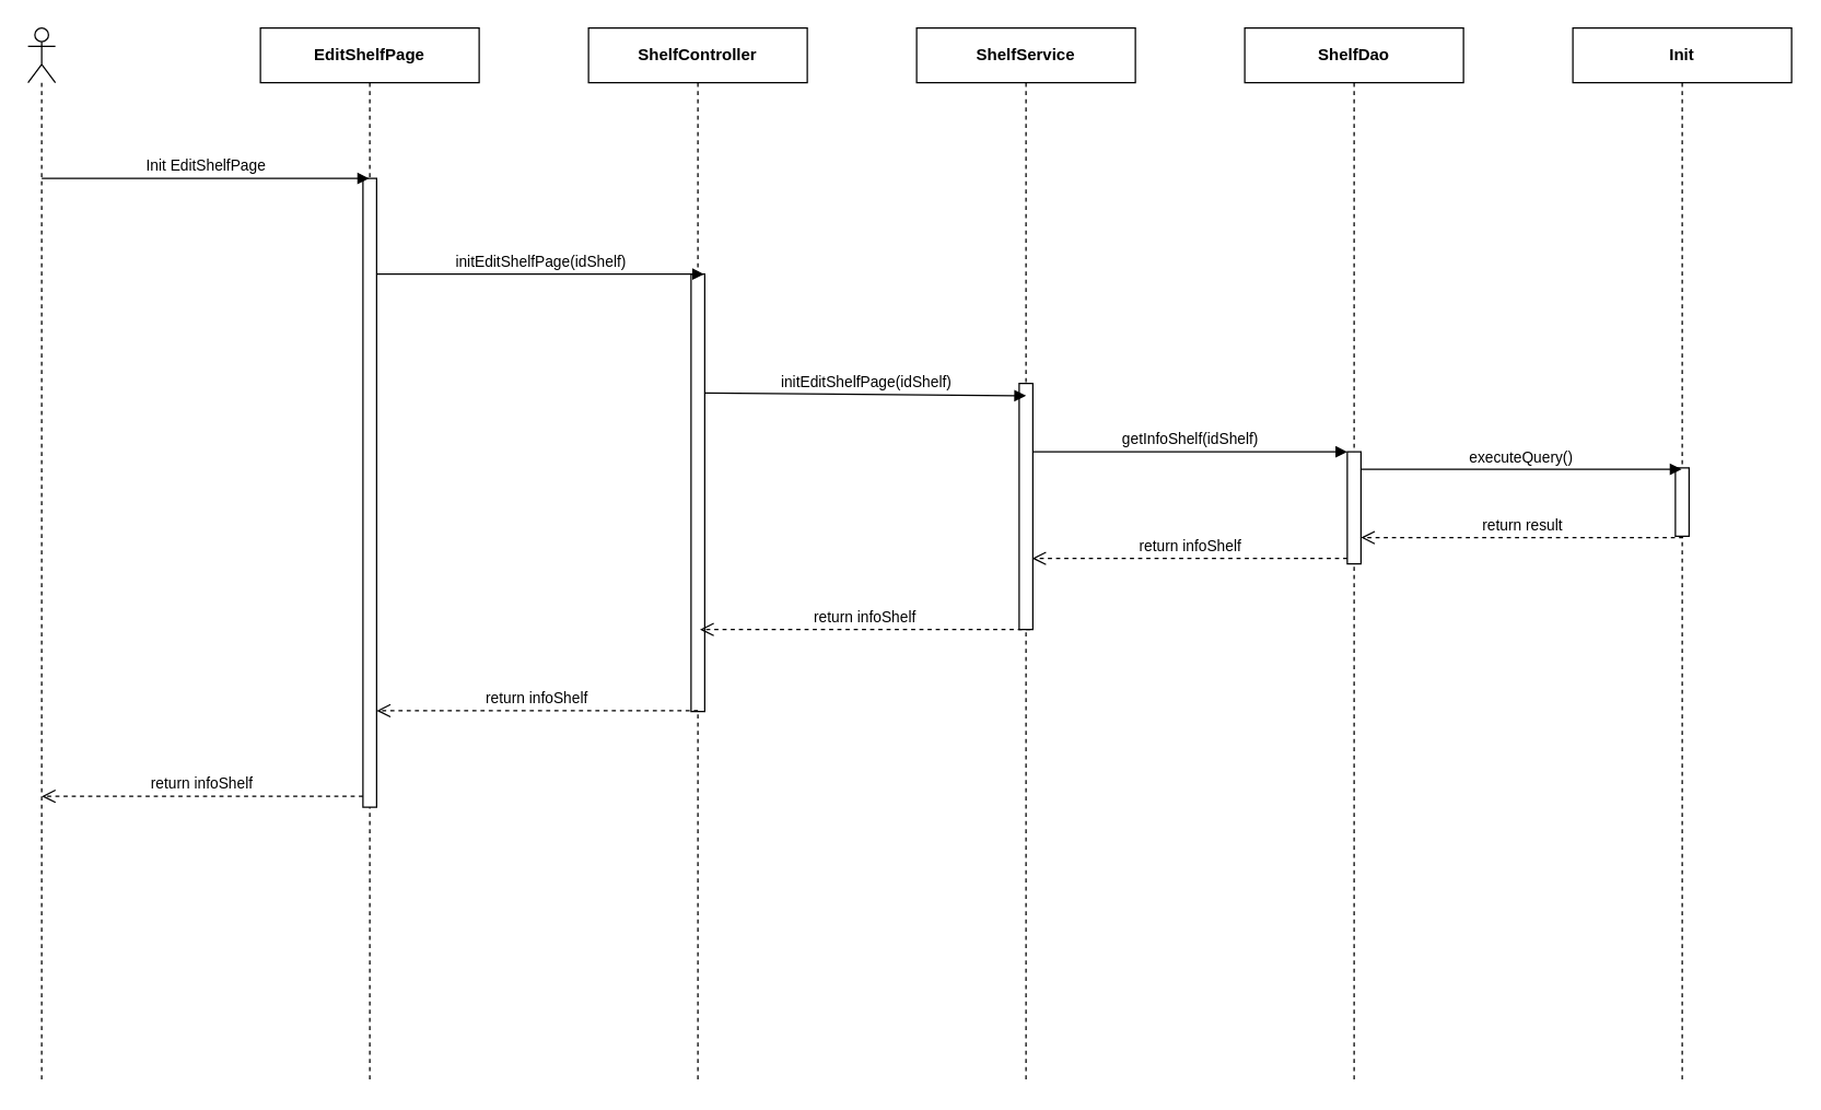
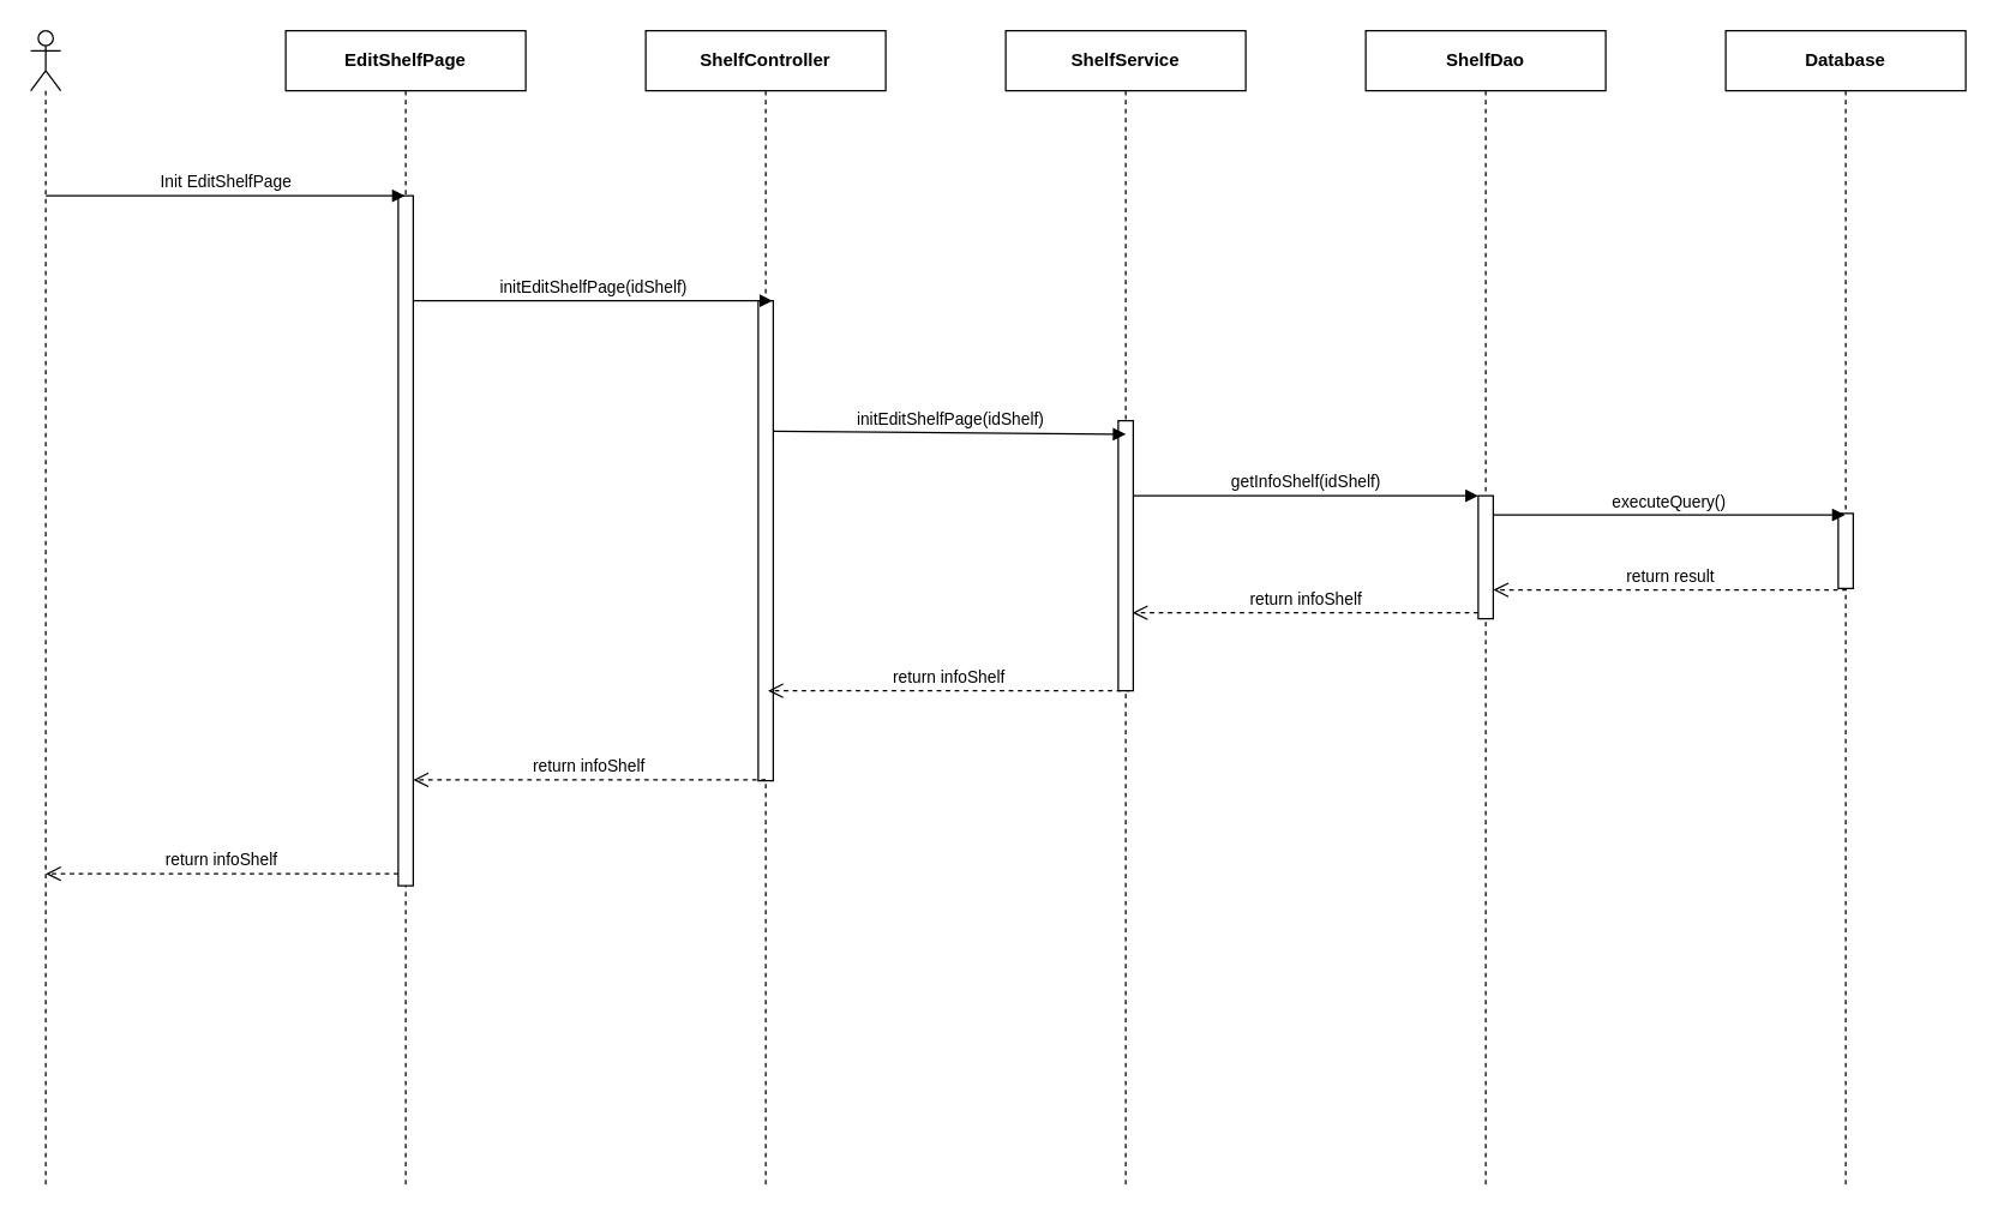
- <mxCell id="18" value="&lt;b&gt;Init&lt;/b&gt;" style="shape=umlLifeline;perimeter=lifelinePerimeter;whiteSpace=wrap;html=1;container=1;collapsible=0;recursiveResize=0;outlineConnect=0;" parent="1" vertex="1"><mxGeometry x="1150" y="20" width="160" height="770" as="geometry" /></mxCell>
+ <mxCell id="18" value="&lt;b&gt;Database&lt;/b&gt;" style="shape=umlLifeline;perimeter=lifelinePerimeter;whiteSpace=wrap;html=1;container=1;collapsible=0;recursiveResize=0;outlineConnect=0;" parent="1" vertex="1"><mxGeometry x="1150" y="20" width="160" height="770" as="geometry" /></mxCell>
